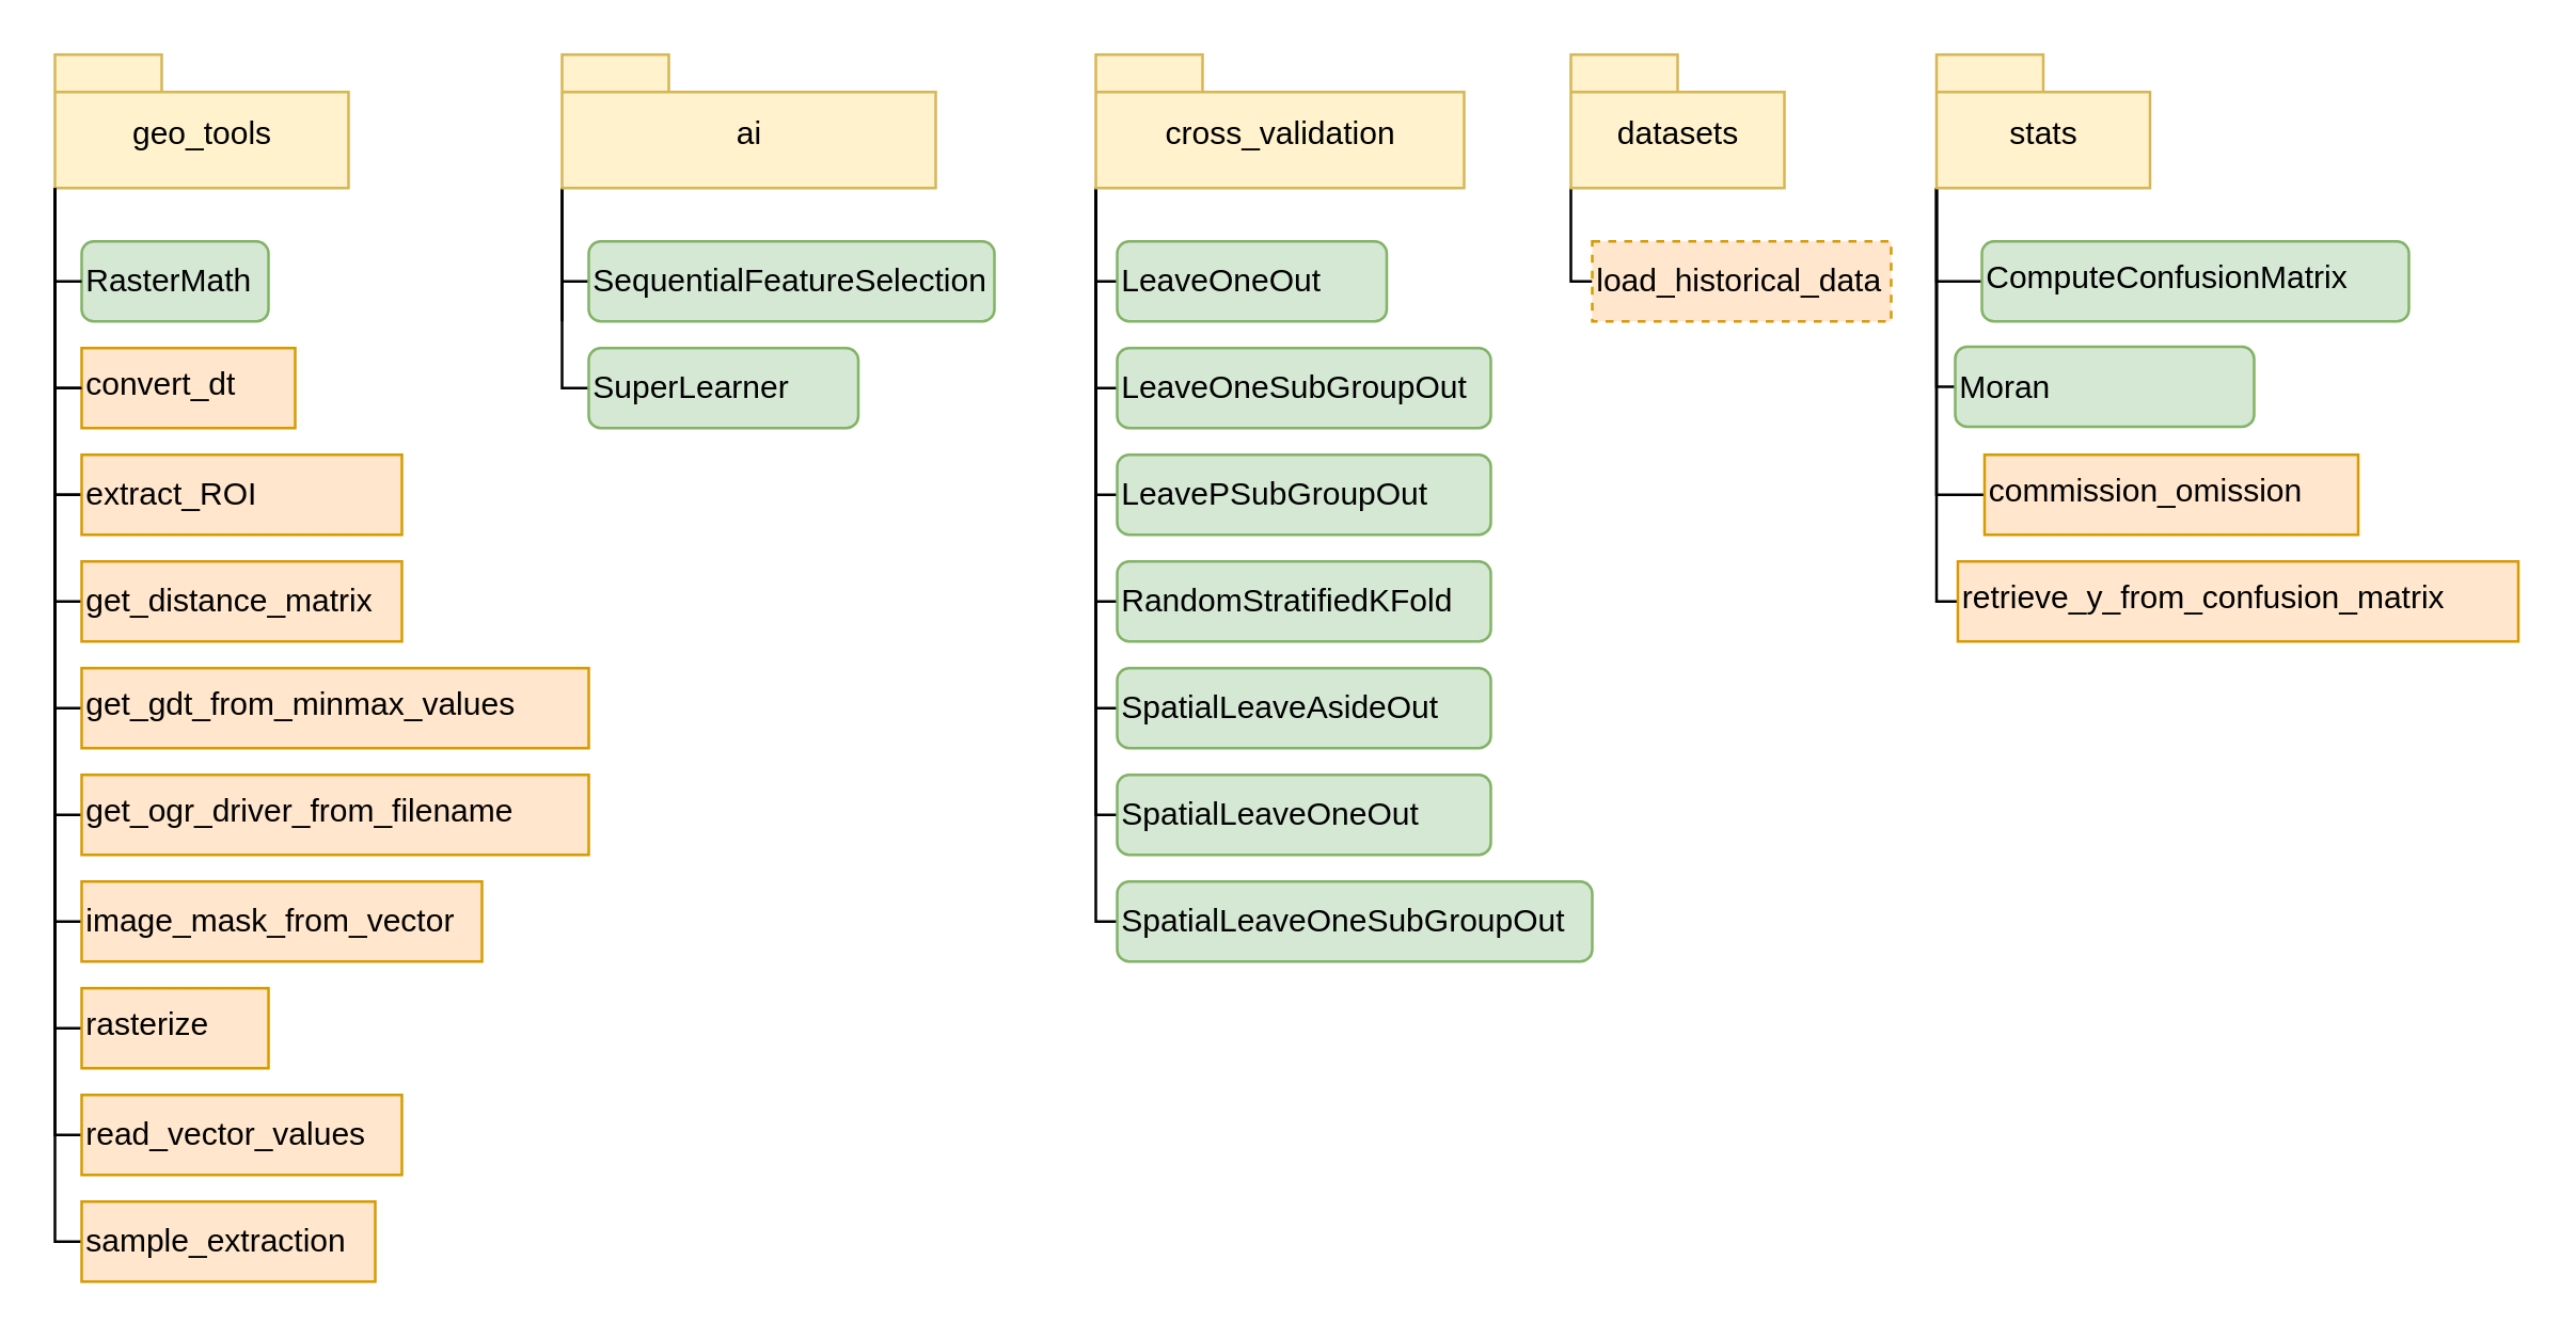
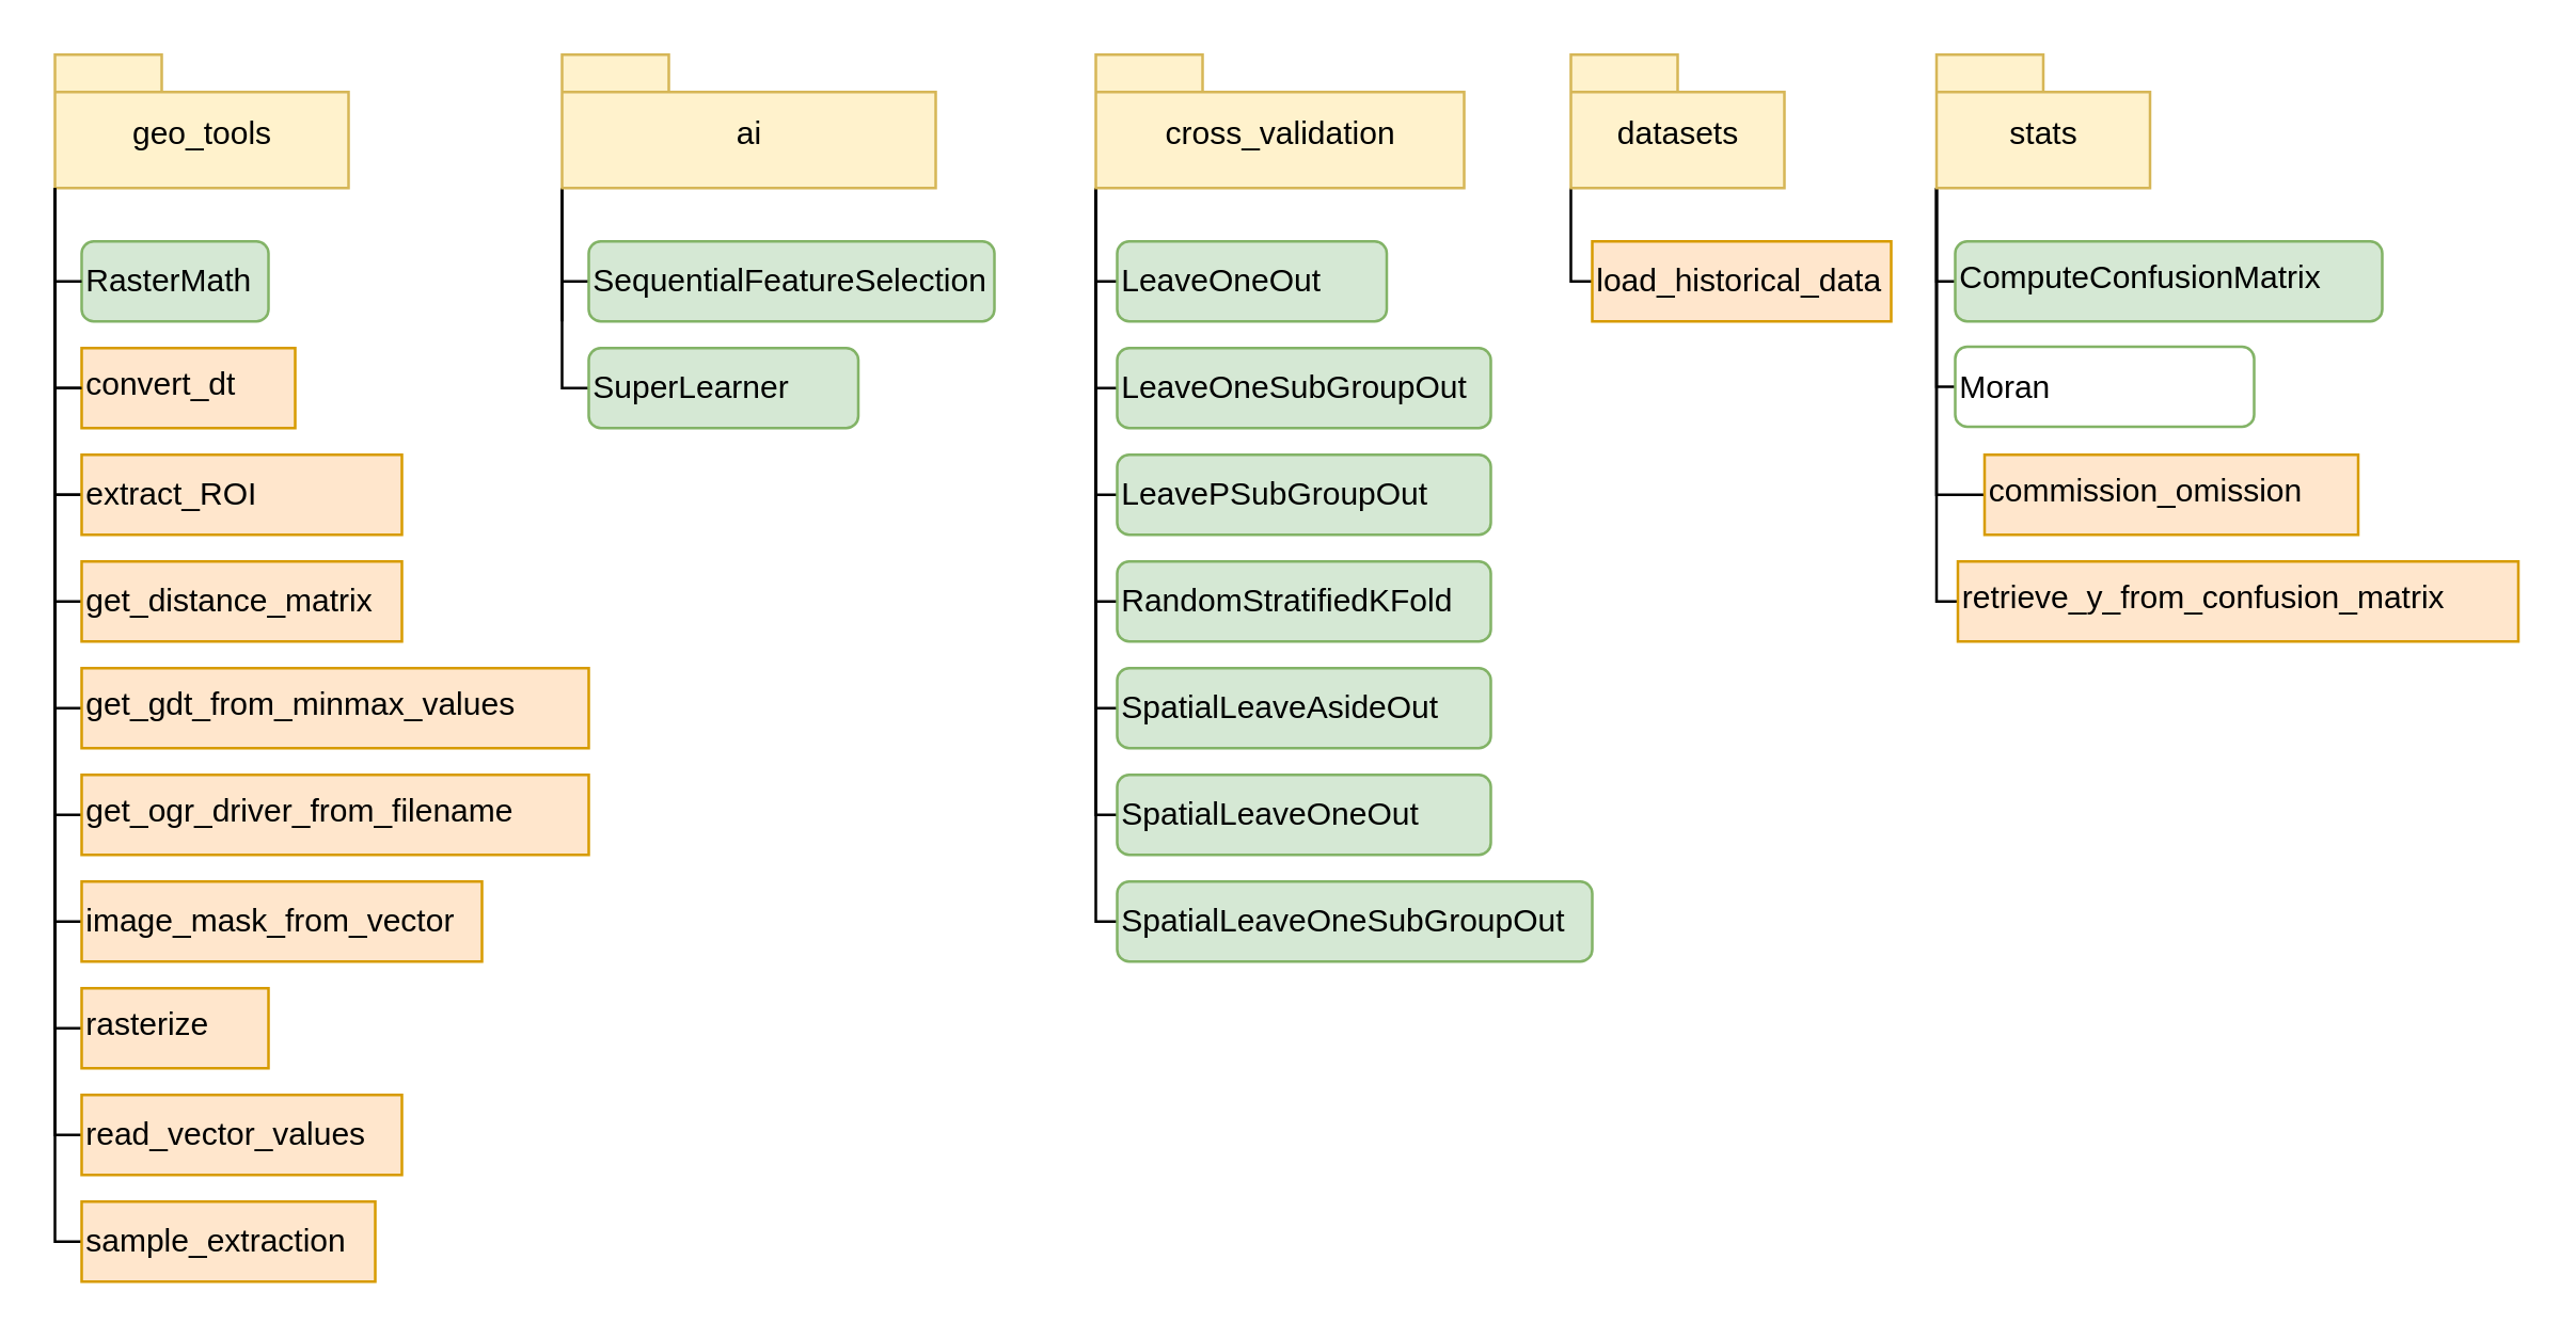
- <mxCell id="38" value="load_historical_data" style="html=1;align=left;fillColor=#ffe6cc;strokeColor=#d79b00;dashed=1;" parent="1" vertex="1"><mxGeometry x="596" y="90" width="112" height="30" as="geometry" /></mxCell>
+ <mxCell id="38" value="load_historical_data" style="html=1;align=left;fillColor=#ffe6cc;strokeColor=#d79b00;" parent="1" vertex="1"><mxGeometry x="596" y="90" width="112" height="30" as="geometry" /></mxCell>
- <mxCell id="54" value="ComputeConfusionMatrix" style="text;html=1;fillColor=#d5e8d4;strokeColor=#82b366;rounded=1;" vertex="1" parent="1"><mxGeometry x="742" y="90" width="160" height="30" as="geometry" /></mxCell>
+ <mxCell id="54" value="ComputeConfusionMatrix" style="text;html=1;fillColor=#d5e8d4;strokeColor=#82b366;rounded=1;" vertex="1" parent="1"><mxGeometry x="732" y="90" width="160" height="30" as="geometry" /></mxCell>
- <mxCell id="51" value="Moran" style="html=1;align=left;fillColor=#d5e8d4;strokeColor=#82b366;rounded=1;" vertex="1" parent="1"><mxGeometry x="732" y="129.5" width="112" height="30" as="geometry" /></mxCell>
+ <mxCell id="51" value="Moran" style="html=1;align=left;fillColor=#ffffff;strokeColor=#82b366;rounded=1;" vertex="1" parent="1"><mxGeometry x="732" y="129.5" width="112" height="30" as="geometry" /></mxCell>
